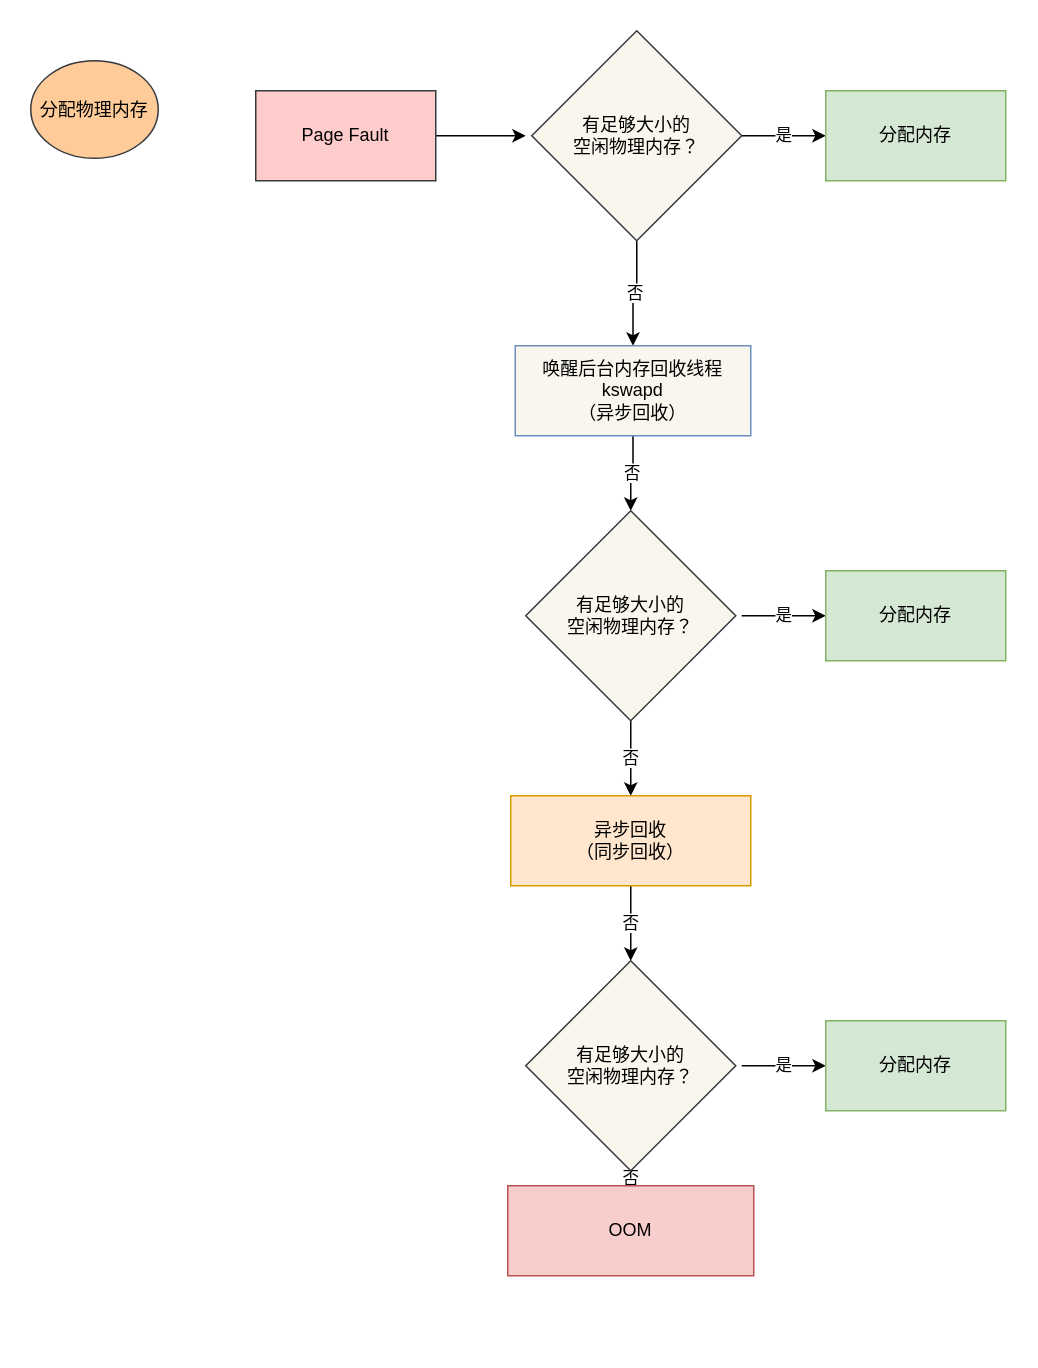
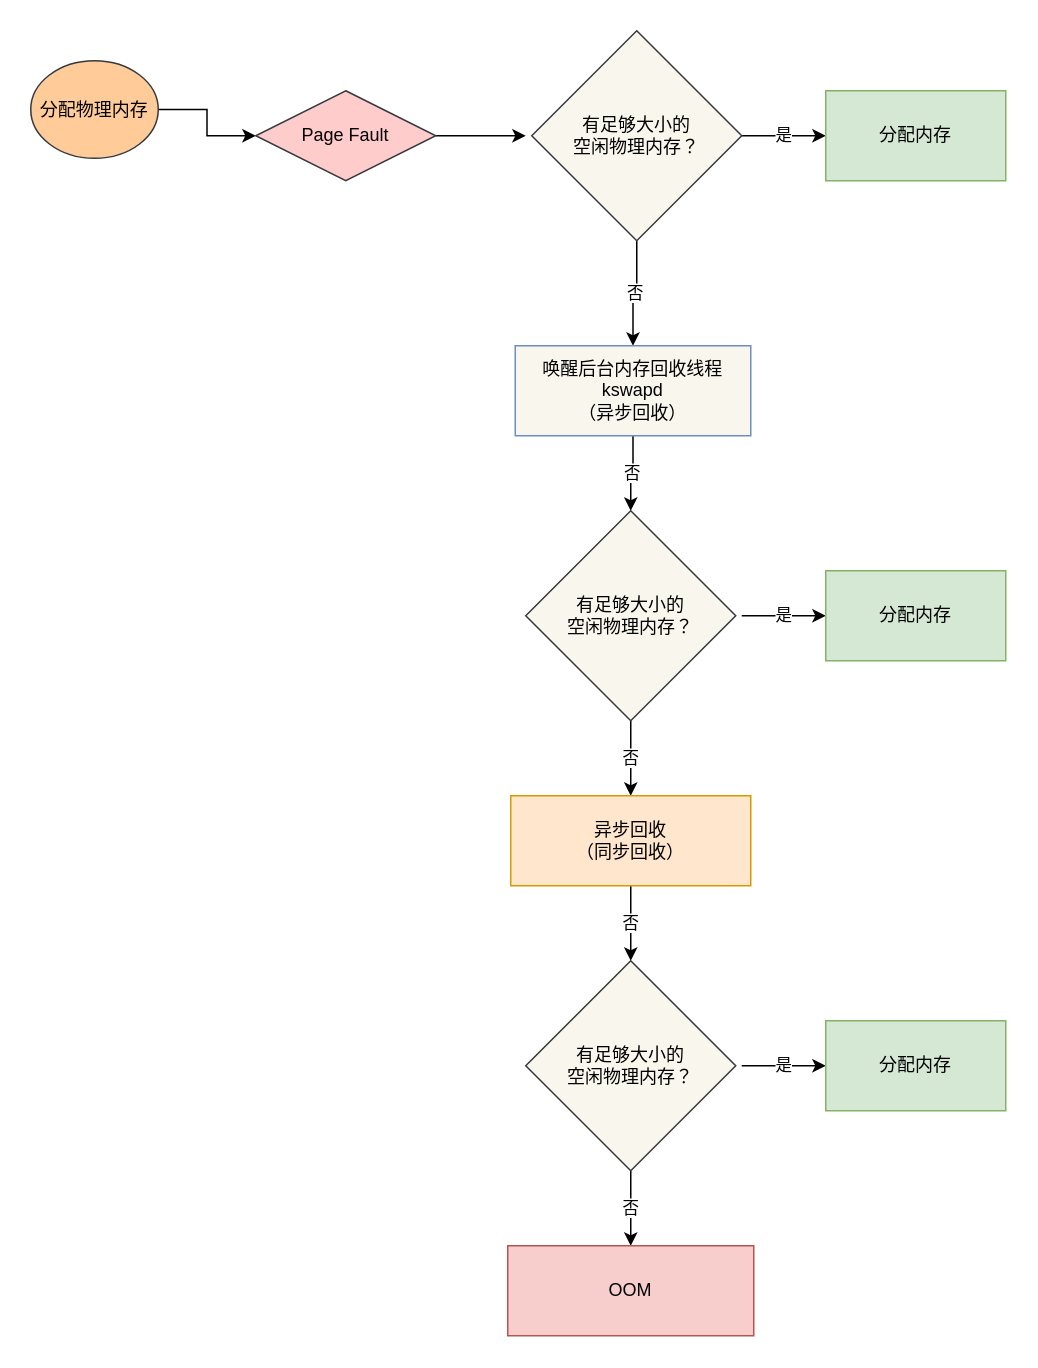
+ <mxCell id="2" style="edgeStyle=orthogonalEdgeStyle;rounded=0;orthogonalLoop=1;jettySize=auto;html=1;entryX=0;entryY=0.5;entryDx=0;entryDy=0;" edge="1" parent="1" source="3" target="5"><mxGeometry relative="1" as="geometry" /></mxCell>
- <mxCell id="5" value="&lt;font style=&quot;vertical-align: inherit;&quot;&gt;&lt;font style=&quot;vertical-align: inherit;&quot;&gt;Page Fault&lt;/font&gt;&lt;/font&gt;" style="rounded=0;whiteSpace=wrap;html=1;fillColor=#ffcccc;strokeColor=#36393d;" vertex="1" parent="1"><mxGeometry x="170" y="60" width="120" height="60" as="geometry" /></mxCell>
+ <mxCell id="5" value="&lt;font style=&quot;vertical-align: inherit;&quot;&gt;&lt;font style=&quot;vertical-align: inherit;&quot;&gt;Page Fault&lt;/font&gt;&lt;/font&gt;" style="rhombus;whiteSpace=wrap;html=1;fillColor=#ffcccc;strokeColor=#36393d;" vertex="1" parent="1"><mxGeometry x="170" y="60" width="120" height="60" as="geometry" /></mxCell>
- <mxCell id="17" value="OOM" style="rounded=0;whiteSpace=wrap;html=1;fillColor=#f8cecc;strokeColor=#b85450;" vertex="1" parent="1"><mxGeometry x="338" y="790" width="164" height="60" as="geometry" /></mxCell>
+ <mxCell id="17" value="OOM" style="rounded=0;whiteSpace=wrap;html=1;fillColor=#f8cecc;strokeColor=#b85450;" vertex="1" parent="1"><mxGeometry x="338" y="830" width="164" height="60" as="geometry" /></mxCell>
